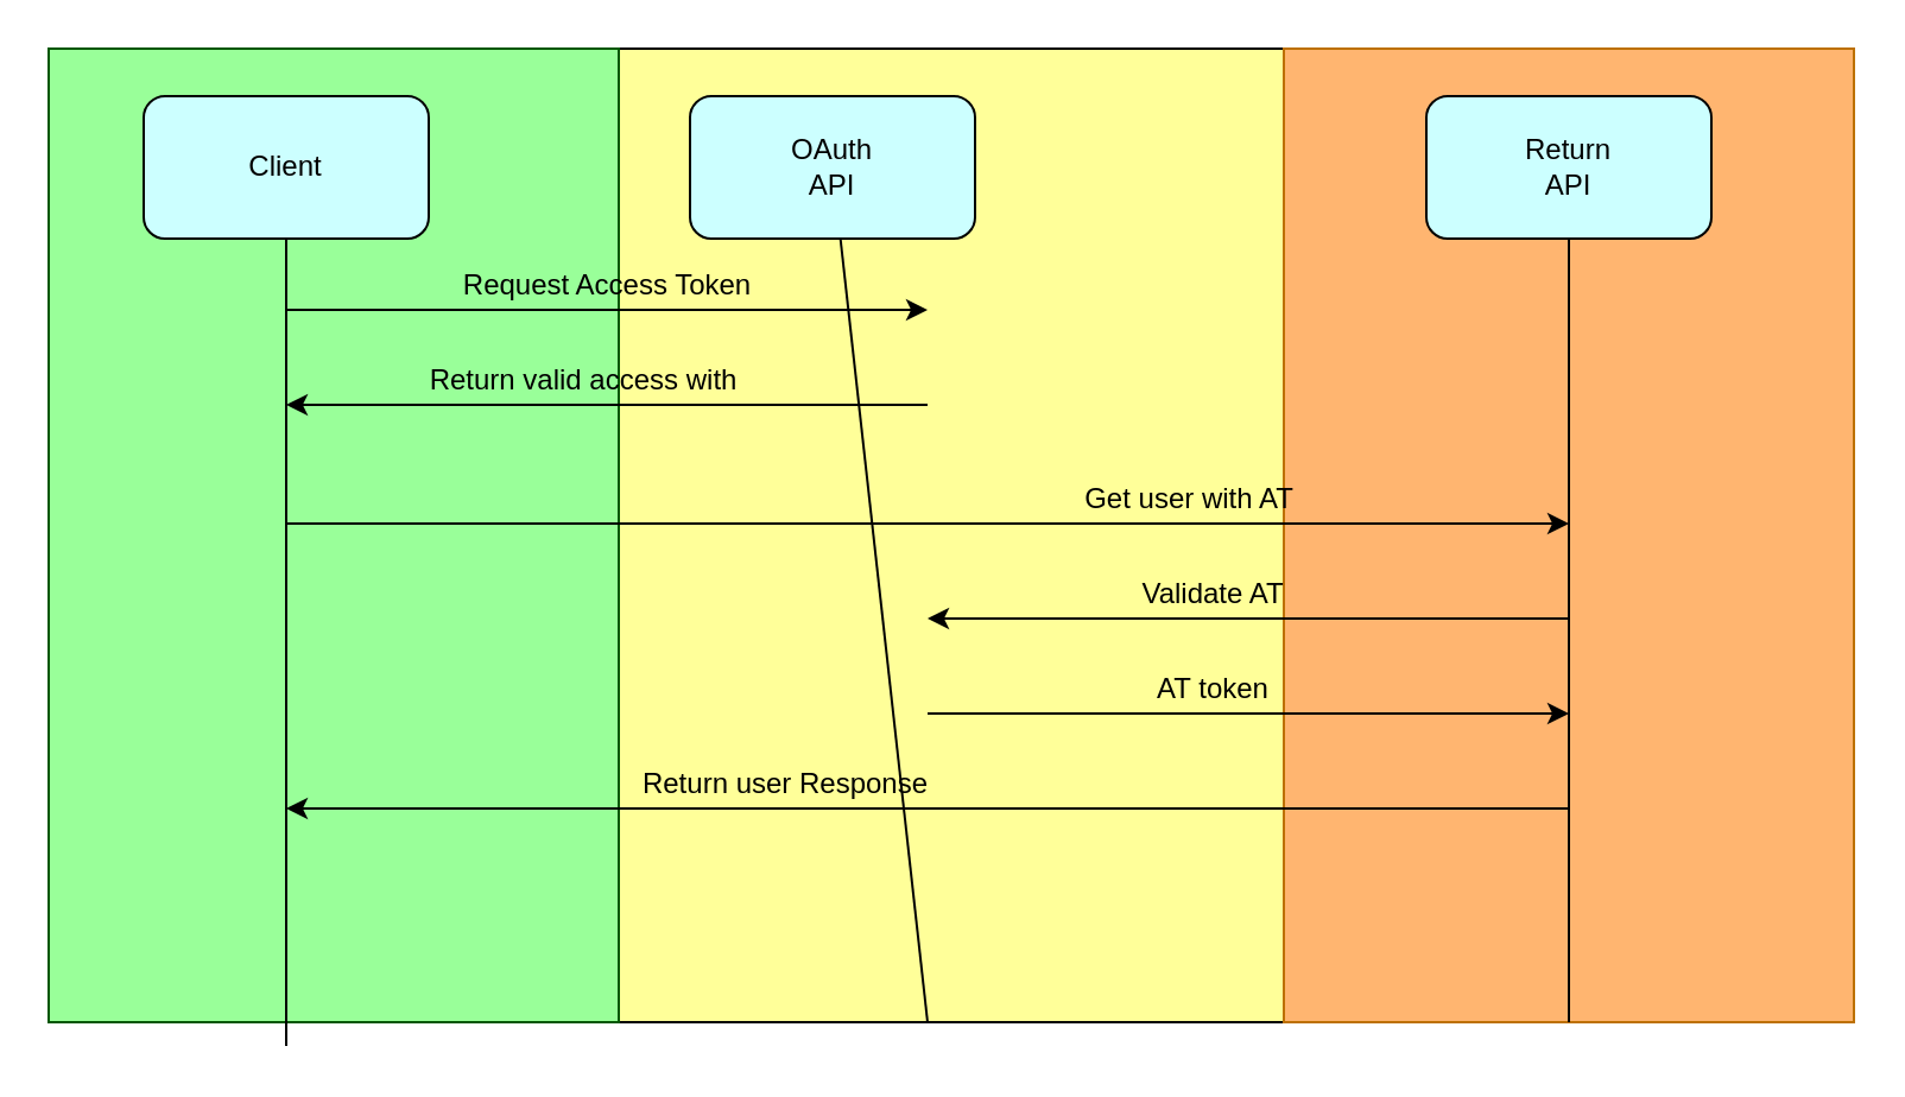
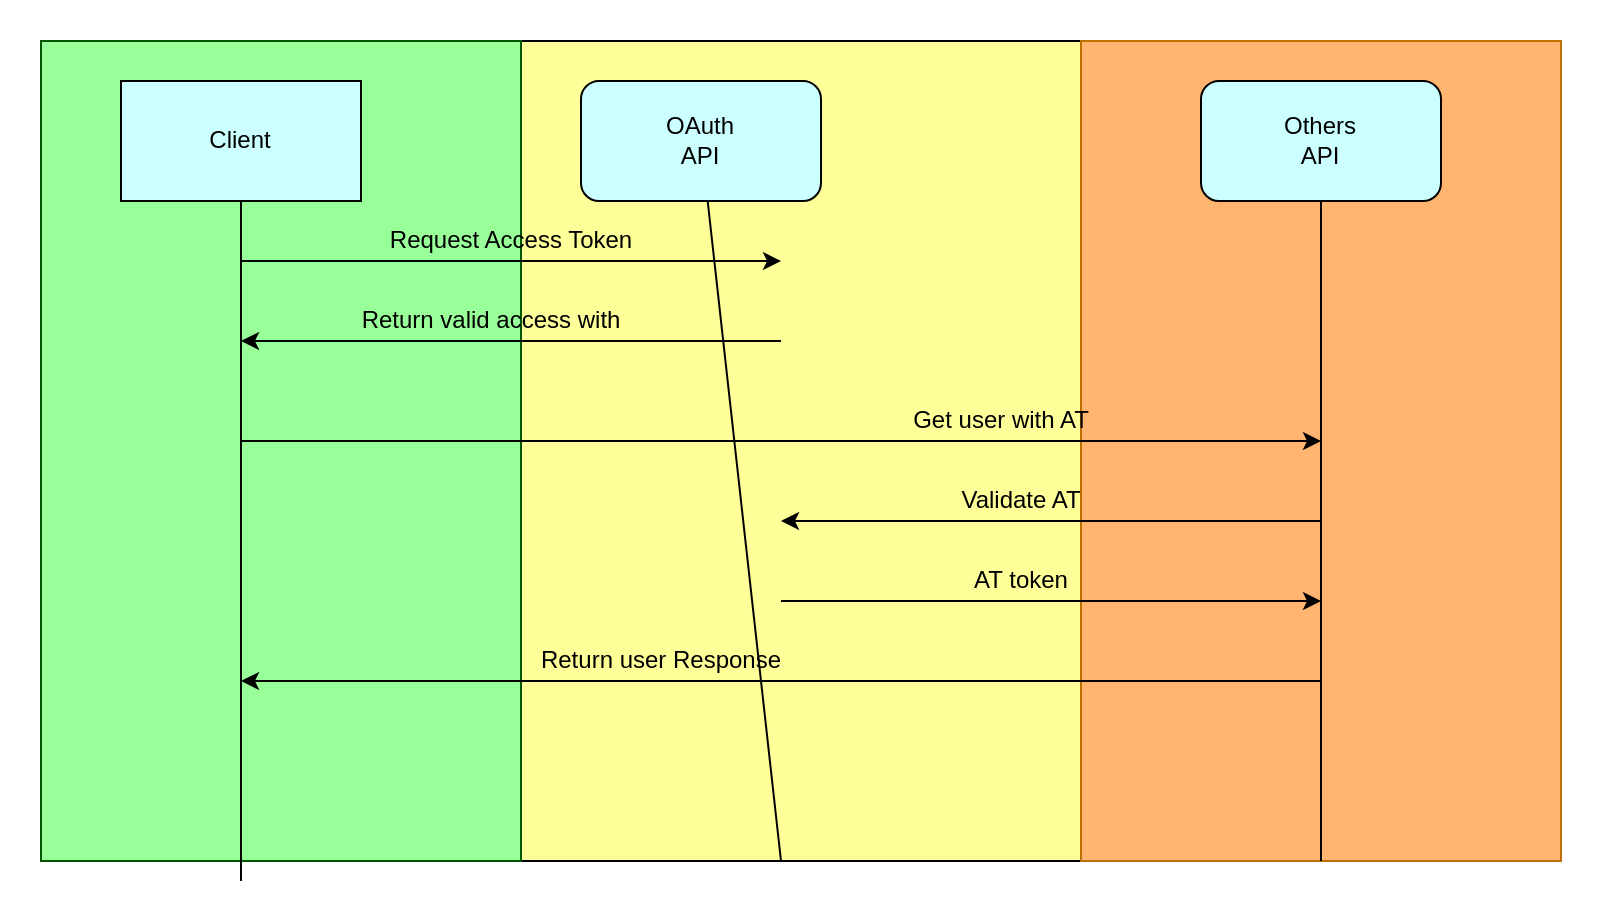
- <mxCell id="4" value="Client" style="rounded=1;whiteSpace=wrap;html=1;fillColor=#CCFFFF;" vertex="1" parent="1"><mxGeometry x="60" y="40" width="120" height="60" as="geometry" /></mxCell>
+ <mxCell id="4" value="Client" style="whiteSpace=wrap;html=1;fillColor=#CCFFFF;rounded=0;" vertex="1" parent="1"><mxGeometry x="60" y="40" width="120" height="60" as="geometry" /></mxCell>
- <mxCell id="9" value="Return&lt;br&gt;API" style="rounded=1;whiteSpace=wrap;html=1;shadow=0;sketch=0;glass=0;fillColor=#CCFFFF;" vertex="1" parent="5"><mxGeometry x="60" y="20" width="120" height="60" as="geometry" /></mxCell>
+ <mxCell id="9" value="Others&lt;br&gt;API" style="rounded=1;whiteSpace=wrap;html=1;shadow=0;sketch=0;glass=0;fillColor=#CCFFFF;" vertex="1" parent="5"><mxGeometry x="60" y="20" width="120" height="60" as="geometry" /></mxCell>
